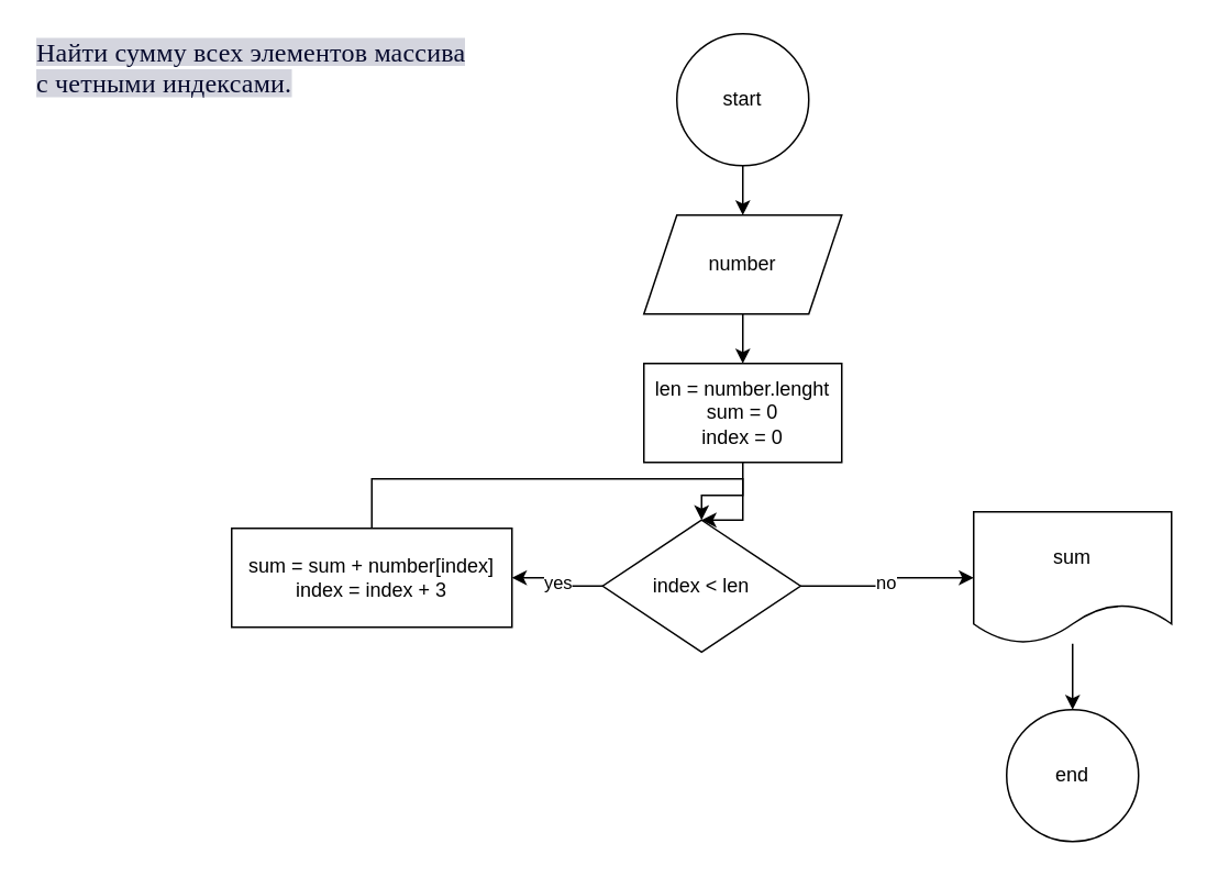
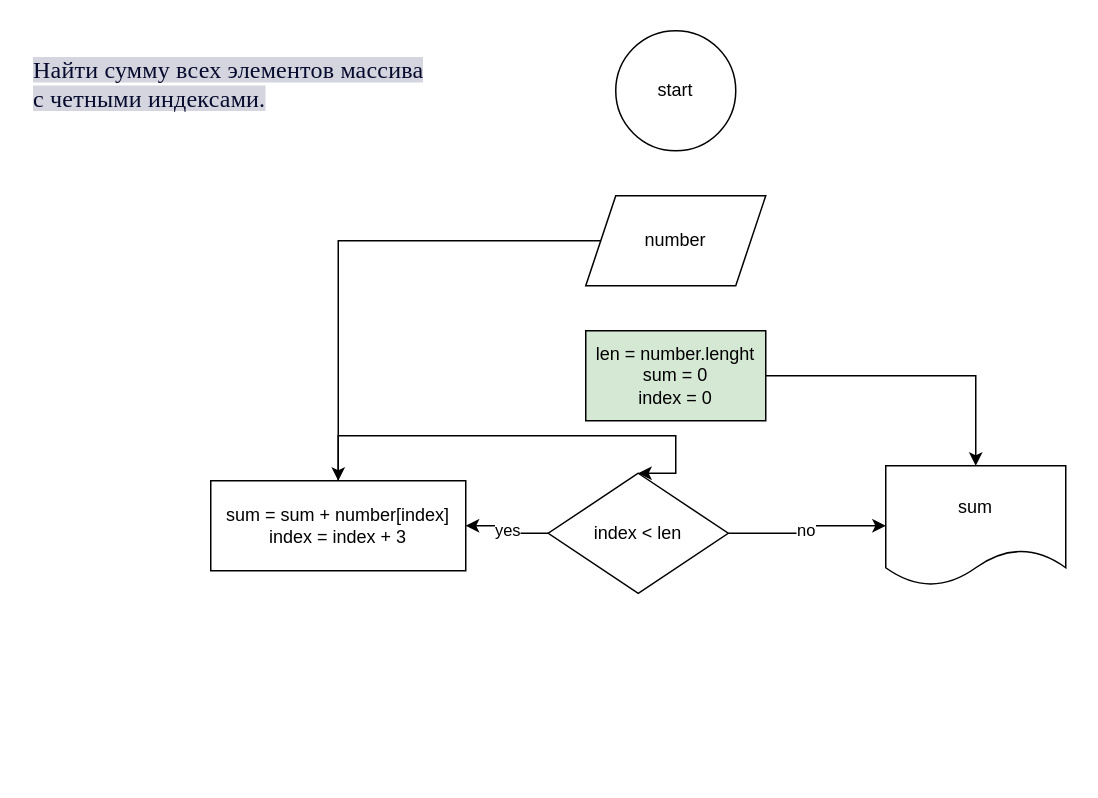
- <mxCell id="2" value="&lt;span style=&quot;color: rgb(6, 10, 45); font-family: PTRootUIWebMedium; font-size: 16px; font-style: normal; font-variant-ligatures: normal; font-variant-caps: normal; font-weight: 400; letter-spacing: 0.14px; orphans: 2; text-align: start; text-indent: 0px; text-transform: none; widows: 2; word-spacing: 0px; -webkit-text-stroke-width: 0px; background-color: rgb(212, 213, 222); text-decoration-thickness: initial; text-decoration-style: initial; text-decoration-color: initial; float: none; display: inline !important;&quot;&gt;Найти сумму всех элементов массива &lt;/span&gt;&lt;span style=&quot;color: rgb(6, 10, 45); font-family: PTRootUIWebMedium; font-size: 16px; font-style: normal; font-variant-ligatures: normal; font-variant-caps: normal; font-weight: 400; letter-spacing: 0.14px; orphans: 2; text-align: start; text-indent: 0px; text-transform: none; widows: 2; word-spacing: 0px; -webkit-text-stroke-width: 0px; background-color: rgb(212, 213, 222); text-decoration-thickness: initial; text-decoration-style: initial; text-decoration-color: initial; float: none; display: inline !important;&quot;&gt;&#10;&lt;/span&gt;&lt;span style=&quot;color: rgb(6, 10, 45); font-family: PTRootUIWebMedium; font-size: 16px; font-style: normal; font-variant-ligatures: normal; font-variant-caps: normal; font-weight: 400; letter-spacing: 0.14px; orphans: 2; text-align: start; text-indent: 0px; text-transform: none; widows: 2; word-spacing: 0px; -webkit-text-stroke-width: 0px; background-color: rgb(212, 213, 222); text-decoration-thickness: initial; text-decoration-style: initial; text-decoration-color: initial; float: none; display: inline !important;&quot;&gt;с четными индексами.&lt;/span&gt;" style="text;whiteSpace=wrap;html=1;" vertex="1" parent="1"><mxGeometry x="20" y="15" width="290" height="60" as="geometry" /></mxCell>
+ <mxCell id="2" value="&lt;span style=&quot;color: rgb(6, 10, 45); font-family: PTRootUIWebMedium; font-size: 16px; font-style: normal; font-variant-ligatures: normal; font-variant-caps: normal; font-weight: 400; letter-spacing: 0.14px; orphans: 2; text-align: start; text-indent: 0px; text-transform: none; widows: 2; word-spacing: 0px; -webkit-text-stroke-width: 0px; background-color: rgb(212, 213, 222); text-decoration-thickness: initial; text-decoration-style: initial; text-decoration-color: initial; float: none; display: inline !important;&quot;&gt;Найти сумму всех элементов массива &lt;/span&gt;&lt;span style=&quot;color: rgb(6, 10, 45); font-family: PTRootUIWebMedium; font-size: 16px; font-style: normal; font-variant-ligatures: normal; font-variant-caps: normal; font-weight: 400; letter-spacing: 0.14px; orphans: 2; text-align: start; text-indent: 0px; text-transform: none; widows: 2; word-spacing: 0px; -webkit-text-stroke-width: 0px; background-color: rgb(212, 213, 222); text-decoration-thickness: initial; text-decoration-style: initial; text-decoration-color: initial; float: none; display: inline !important;&quot;&gt;&#10;&lt;/span&gt;&lt;span style=&quot;color: rgb(6, 10, 45); font-family: PTRootUIWebMedium; font-size: 16px; font-style: normal; font-variant-ligatures: normal; font-variant-caps: normal; font-weight: 400; letter-spacing: 0.14px; orphans: 2; text-align: start; text-indent: 0px; text-transform: none; widows: 2; word-spacing: 0px; -webkit-text-stroke-width: 0px; background-color: rgb(212, 213, 222); text-decoration-thickness: initial; text-decoration-style: initial; text-decoration-color: initial; float: none; display: inline !important;&quot;&gt;с четными индексами.&lt;/span&gt;" style="text;whiteSpace=wrap;html=1;" vertex="1" parent="1"><mxGeometry x="20" y="30" width="290" height="60" as="geometry" /></mxCell>
- <mxCell id="3" value="" style="edgeStyle=orthogonalEdgeStyle;rounded=0;orthogonalLoop=1;jettySize=auto;html=1;" edge="1" parent="1" source="4" target="6"><mxGeometry relative="1" as="geometry" /></mxCell>
- <mxCell id="5" value="" style="edgeStyle=orthogonalEdgeStyle;rounded=0;orthogonalLoop=1;jettySize=auto;html=1;" edge="1" parent="1" source="6" target="8"><mxGeometry relative="1" as="geometry" /></mxCell>
+ <mxCell id="5" value="" style="edgeStyle=orthogonalEdgeStyle;rounded=0;orthogonalLoop=1;jettySize=auto;html=1;" edge="1" parent="1" source="6" target="15"><mxGeometry relative="1" as="geometry" /></mxCell>
- <mxCell id="8" value="len = number.lenght&lt;br&gt;sum = 0&lt;br&gt;index = 0" style="whiteSpace=wrap;html=1;" vertex="1" parent="1"><mxGeometry x="390" y="220" width="120" height="60" as="geometry" /></mxCell>
+ <mxCell id="8" value="len = number.lenght&lt;br&gt;sum = 0&lt;br&gt;index = 0" style="whiteSpace=wrap;html=1;fillColor=#d5e8d4;" vertex="1" parent="1"><mxGeometry x="390" y="220" width="120" height="60" as="geometry" /></mxCell>
- <mxCell id="7" value="" style="edgeStyle=orthogonalEdgeStyle;rounded=0;orthogonalLoop=1;jettySize=auto;html=1;" edge="1" parent="1" source="8" target="13"><mxGeometry relative="1" as="geometry" /></mxCell>
+ <mxCell id="7" value="" style="edgeStyle=orthogonalEdgeStyle;rounded=0;orthogonalLoop=1;jettySize=auto;html=1;" edge="1" parent="1" source="8" target="17"><mxGeometry relative="1" as="geometry" /></mxCell>
- <mxCell id="16" value="" style="edgeStyle=orthogonalEdgeStyle;rounded=0;orthogonalLoop=1;jettySize=auto;html=1;" edge="1" parent="1" source="17" target="18"><mxGeometry relative="1" as="geometry" /></mxCell>
- <mxCell id="18" value="end" style="ellipse;whiteSpace=wrap;html=1;" vertex="1" parent="1"><mxGeometry x="610" y="430" width="80" height="80" as="geometry" /></mxCell>
